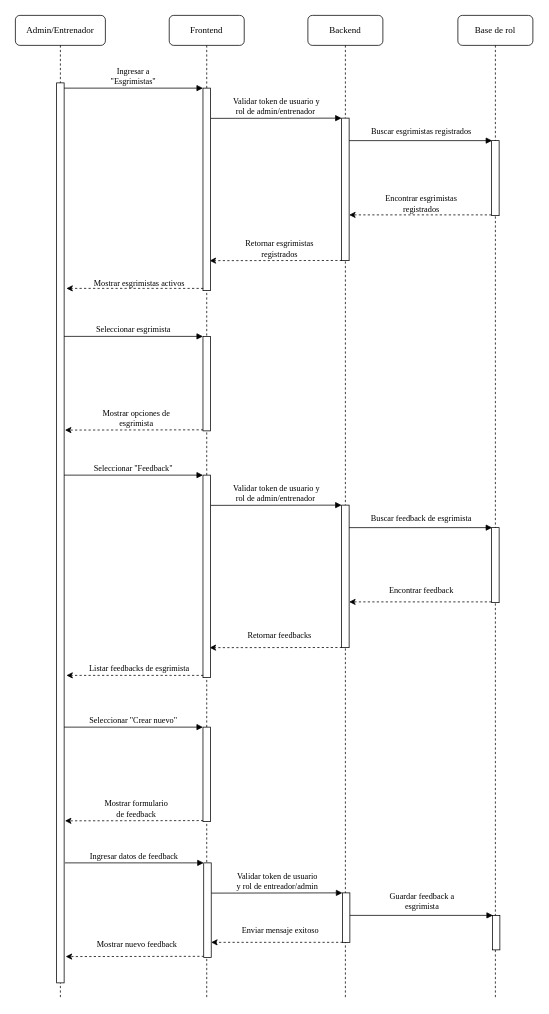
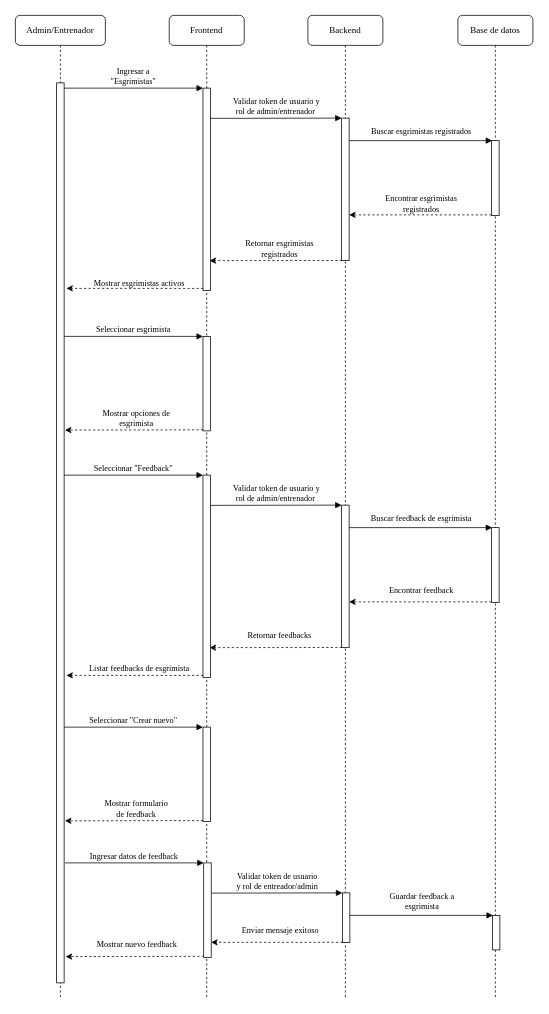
- <mxCell id="3" value="Base de rol" style="shape=umlLifeline;perimeter=lifelinePerimeter;whiteSpace=wrap;html=1;container=0;collapsible=0;recursiveResize=0;outlineConnect=0;rounded=1;shadow=0;comic=0;labelBackgroundColor=none;strokeWidth=1;fontFamily=Verdana;fontSize=12;align=center;" vertex="1" parent="1"><mxGeometry x="610" y="20" width="100" height="1310" as="geometry" /></mxCell>
+ <mxCell id="3" value="Base de datos" style="shape=umlLifeline;perimeter=lifelinePerimeter;whiteSpace=wrap;html=1;container=0;collapsible=0;recursiveResize=0;outlineConnect=0;rounded=1;shadow=0;comic=0;labelBackgroundColor=none;strokeWidth=1;fontFamily=Verdana;fontSize=12;align=center;" vertex="1" parent="1"><mxGeometry x="610" y="20" width="100" height="1310" as="geometry" /></mxCell>
